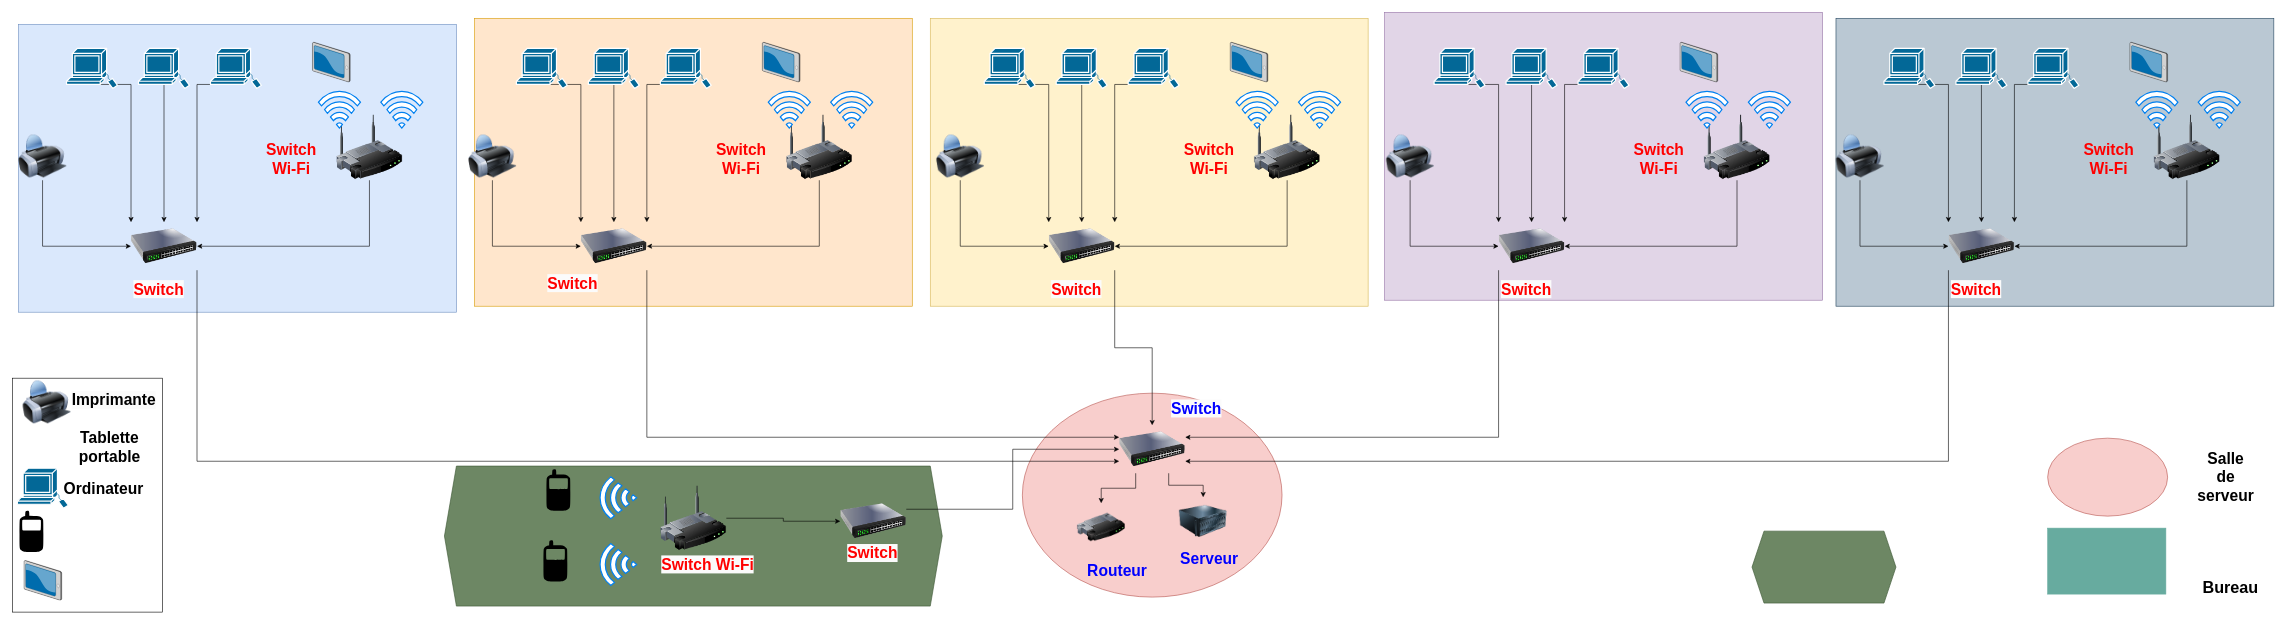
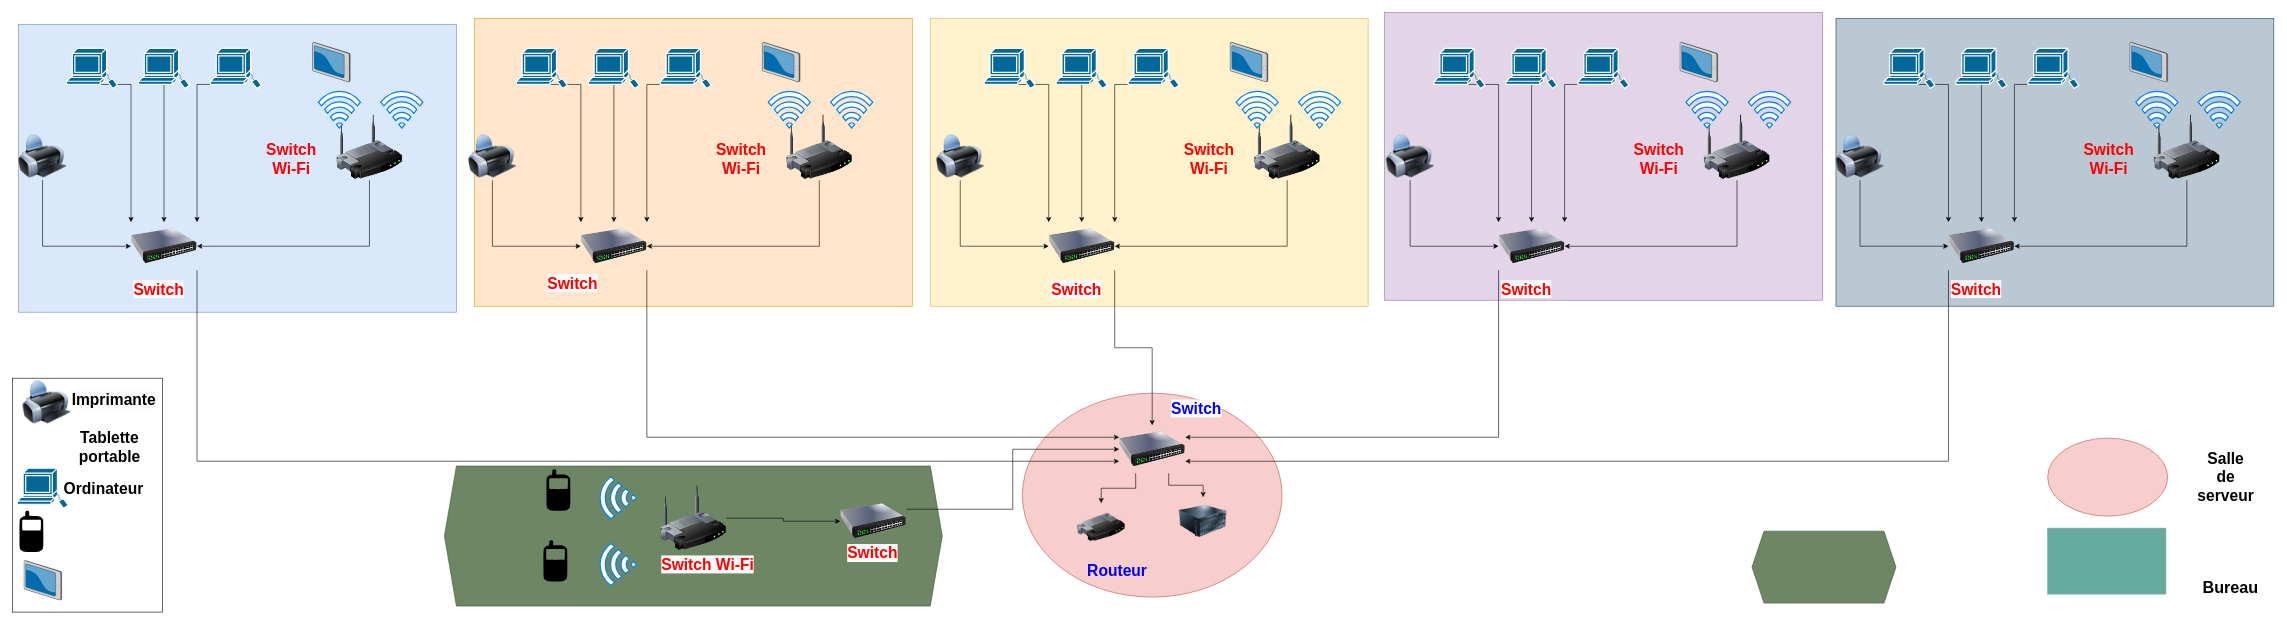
- <mxCell id="116" value="&lt;div style=&quot;text-align: center;&quot;&gt;&lt;span style=&quot;background-color: initial; font-size: 26px;&quot;&gt;&lt;font color=&quot;#0000ff&quot;&gt;&lt;b&gt;Serveur&lt;/b&gt;&lt;/font&gt;&lt;/span&gt;&lt;/div&gt;" style="text;whiteSpace=wrap;html=1;" vertex="1" parent="1"><mxGeometry x="1965" y="910" width="130" height="50" as="geometry" /></mxCell>
